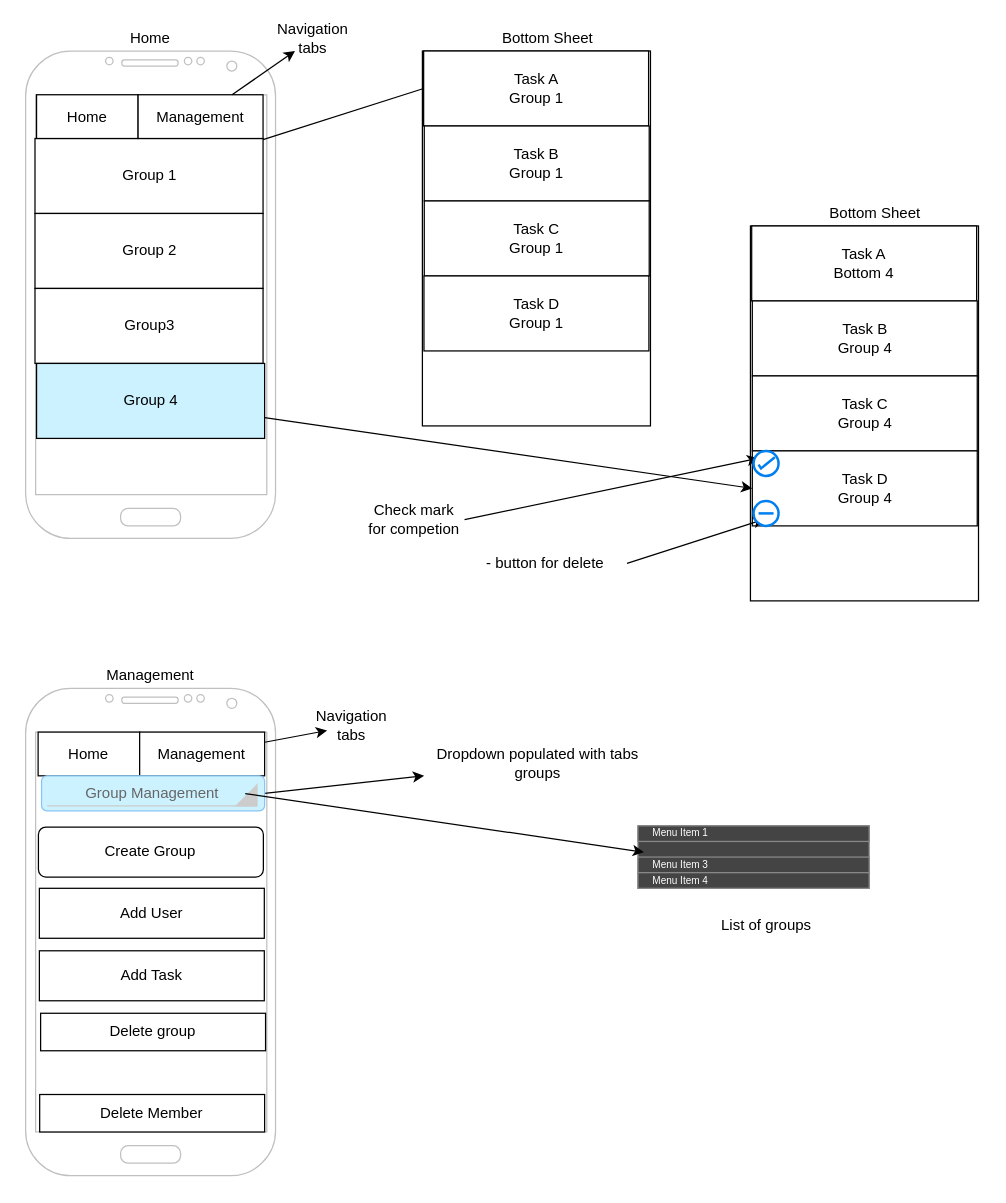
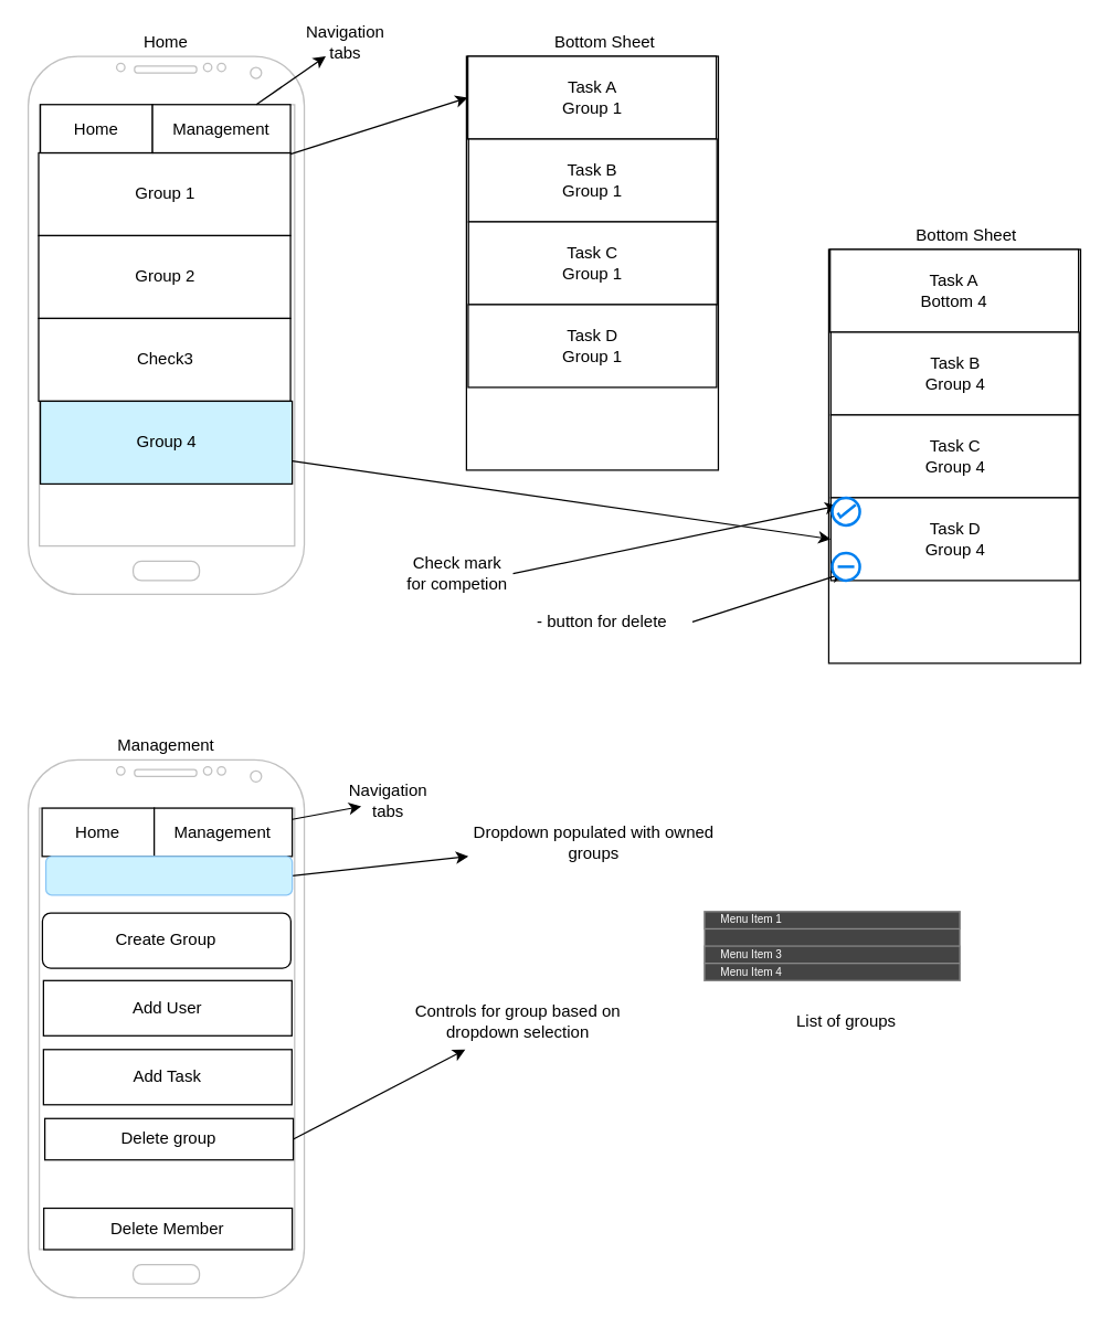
- <mxCell id="42" value="" style="endArrow=none;html=1;entryX=0;entryY=0.5;entryDx=0;entryDy=0;" parent="1" source="7" target="12" edge="1"><mxGeometry width="50" height="50" relative="1" as="geometry"><mxPoint x="380" y="400" as="sourcePoint" /><mxPoint x="430" y="350" as="targetPoint" /></mxGeometry></mxCell>
+ <mxCell id="42" value="" style="endArrow=classic;html=1;entryX=0;entryY=0.5;entryDx=0;entryDy=0;" parent="1" source="7" target="12" edge="1"><mxGeometry width="50" height="50" relative="1" as="geometry"><mxPoint x="380" y="400" as="sourcePoint" /><mxPoint x="430" y="350" as="targetPoint" /></mxGeometry></mxCell>
- <mxCell id="9" value="Group3" style="rounded=0;whiteSpace=wrap;html=1;" parent="1" vertex="1"><mxGeometry x="27.5" y="230" width="182.5" height="60" as="geometry" /></mxCell>
+ <mxCell id="9" value="Check3" style="rounded=0;whiteSpace=wrap;html=1;" parent="1" vertex="1"><mxGeometry x="27.5" y="230" width="182.5" height="60" as="geometry" /></mxCell>
- <mxCell id="44" value="Dropdown populated with tabs groups" style="text;html=1;strokeColor=none;fillColor=none;align=center;verticalAlign=middle;whiteSpace=wrap;rounded=0;" parent="1" vertex="1"><mxGeometry x="330" y="600" width="200" height="20" as="geometry" /></mxCell>
+ <mxCell id="44" value="Dropdown populated with owned groups" style="text;html=1;strokeColor=none;fillColor=none;align=center;verticalAlign=middle;whiteSpace=wrap;rounded=0;" parent="1" vertex="1"><mxGeometry x="330" y="600" width="200" height="20" as="geometry" /></mxCell>
- <mxCell id="46" value="Group Management" style="strokeWidth=1;html=1;shadow=0;dashed=0;shape=mxgraph.android.spinner2;fontStyle=0;fontColor=#666666;align=center;verticalAlign=middle;strokeColor=#cccccc;fillColor=#cccccc;" parent="45" vertex="1"><mxGeometry x="4.577" y="4" width="167.821" height="20" as="geometry" /></mxCell>
- <mxCell id="53" value="" style="endArrow=classic;html=1;exitX=0.944;exitY=0.51;exitDx=0;exitDy=0;exitPerimeter=0;entryX=0.026;entryY=-0.309;entryDx=0;entryDy=0;entryPerimeter=0;" parent="1" source="46" target="51" edge="1"><mxGeometry width="50" height="50" relative="1" as="geometry"><mxPoint x="380" y="620" as="sourcePoint" /><mxPoint x="430" y="570" as="targetPoint" /></mxGeometry></mxCell>
+ <mxCell id="48" value="Controls for group based on dropdown selection" style="text;html=1;strokeColor=none;fillColor=none;align=center;verticalAlign=middle;whiteSpace=wrap;rounded=0;" parent="1" vertex="1"><mxGeometry x="290" y="720" width="170" height="40" as="geometry" /></mxCell>
+ <mxCell id="47" value="" style="endArrow=classic;html=1;exitX=1;exitY=0.5;exitDx=0;exitDy=0;" parent="1" source="26" target="48" edge="1"><mxGeometry width="50" height="50" relative="1" as="geometry"><mxPoint x="380" y="830" as="sourcePoint" /><mxPoint x="310" y="730" as="targetPoint" /></mxGeometry></mxCell>
